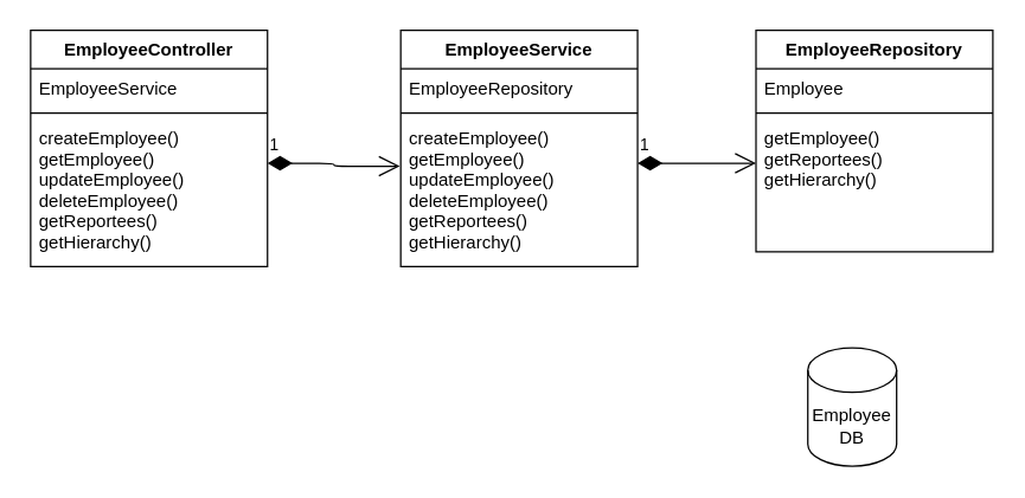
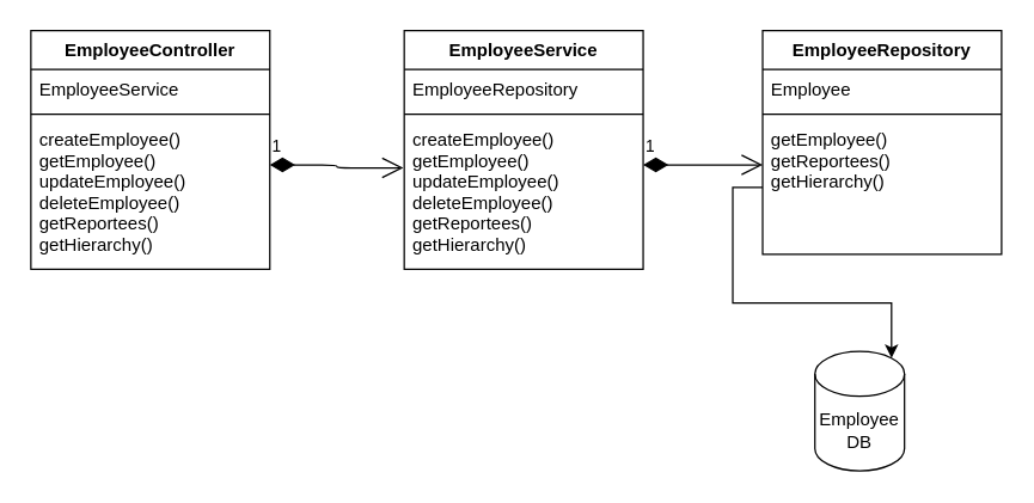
+ <mxCell id="17" style="edgeStyle=orthogonalEdgeStyle;rounded=0;orthogonalLoop=1;jettySize=auto;html=1;entryX=0.855;entryY=0;entryDx=0;entryDy=4.35;entryPerimeter=0;" edge="1" parent="1" source="15" target="16"><mxGeometry relative="1" as="geometry" /></mxCell>
